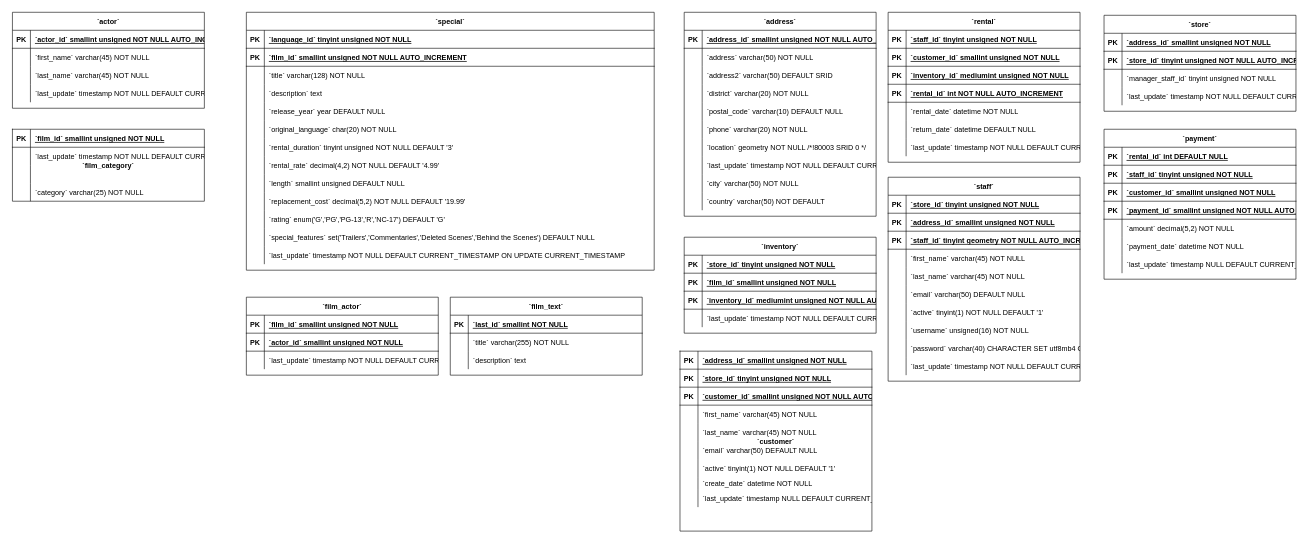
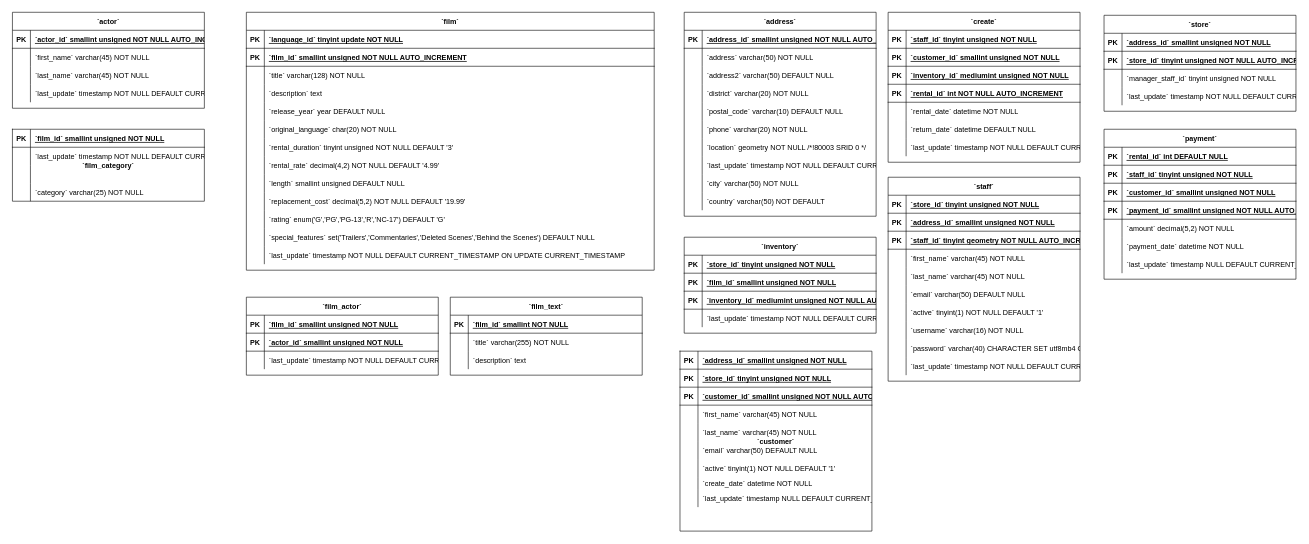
- <mxCell id="74" value="`special`" style="shape=table;startSize=30;container=1;collapsible=1;childLayout=tableLayout;fixedRows=1;rowLines=0;fontStyle=1;align=center;resizeLast=1;" vertex="1" parent="1"><mxGeometry x="410" y="20" width="680" height="430" as="geometry" /></mxCell>
+ <mxCell id="74" value="`film`" style="shape=table;startSize=30;container=1;collapsible=1;childLayout=tableLayout;fixedRows=1;rowLines=0;fontStyle=1;align=center;resizeLast=1;" vertex="1" parent="1"><mxGeometry x="410" y="20" width="680" height="430" as="geometry" /></mxCell>
- <mxCell id="182" value="`rental`" style="shape=table;startSize=30;container=1;collapsible=1;childLayout=tableLayout;fixedRows=1;rowLines=0;fontStyle=1;align=center;resizeLast=1;" vertex="1" parent="1"><mxGeometry x="1480" y="20" width="320" height="250" as="geometry"><mxRectangle x="-1720" y="270" width="70" height="30" as="alternateBounds" /></mxGeometry></mxCell>
+ <mxCell id="182" value="`create`" style="shape=table;startSize=30;container=1;collapsible=1;childLayout=tableLayout;fixedRows=1;rowLines=0;fontStyle=1;align=center;resizeLast=1;" vertex="1" parent="1"><mxGeometry x="1480" y="20" width="320" height="250" as="geometry"><mxRectangle x="-1720" y="270" width="70" height="30" as="alternateBounds" /></mxGeometry></mxCell>
- <mxCell id="77" value="`language_id` tinyint unsigned NOT NULL" style="shape=partialRectangle;overflow=hidden;connectable=0;fillColor=none;align=left;top=0;left=0;bottom=0;right=0;spacingLeft=6;fontStyle=5;" vertex="1" parent="75"><mxGeometry x="30" width="650" height="30" as="geometry"><mxRectangle width="650" height="30" as="alternateBounds" /></mxGeometry></mxCell>
+ <mxCell id="77" value="`language_id` tinyint update NOT NULL" style="shape=partialRectangle;overflow=hidden;connectable=0;fillColor=none;align=left;top=0;left=0;bottom=0;right=0;spacingLeft=6;fontStyle=5;" vertex="1" parent="75"><mxGeometry x="30" width="650" height="30" as="geometry"><mxRectangle width="650" height="30" as="alternateBounds" /></mxGeometry></mxCell>
- <mxCell id="24" value="`address2` varchar(50) DEFAULT SRID" style="shape=partialRectangle;overflow=hidden;connectable=0;fillColor=none;align=left;top=0;left=0;bottom=0;right=0;spacingLeft=6;" vertex="1" parent="22"><mxGeometry x="30" width="290" height="30" as="geometry"><mxRectangle width="290" height="30" as="alternateBounds" /></mxGeometry></mxCell>
+ <mxCell id="24" value="`address2` varchar(50) DEFAULT NULL" style="shape=partialRectangle;overflow=hidden;connectable=0;fillColor=none;align=left;top=0;left=0;bottom=0;right=0;spacingLeft=6;" vertex="1" parent="22"><mxGeometry x="30" width="290" height="30" as="geometry"><mxRectangle width="290" height="30" as="alternateBounds" /></mxGeometry></mxCell>
- <mxCell id="140" value="`last_id` smallint NOT NULL" style="shape=partialRectangle;overflow=hidden;connectable=0;fillColor=none;align=left;top=0;left=0;bottom=0;right=0;spacingLeft=6;fontStyle=5;" vertex="1" parent="138"><mxGeometry x="30" width="290" height="30" as="geometry"><mxRectangle width="290" height="30" as="alternateBounds" /></mxGeometry></mxCell>
+ <mxCell id="140" value="`film_id` smallint NOT NULL" style="shape=partialRectangle;overflow=hidden;connectable=0;fillColor=none;align=left;top=0;left=0;bottom=0;right=0;spacingLeft=6;fontStyle=5;" vertex="1" parent="138"><mxGeometry x="30" width="290" height="30" as="geometry"><mxRectangle width="290" height="30" as="alternateBounds" /></mxGeometry></mxCell>
- <mxCell id="228" value="`username` unsigned(16) NOT NULL" style="shape=partialRectangle;overflow=hidden;connectable=0;fillColor=none;align=left;top=0;left=0;bottom=0;right=0;spacingLeft=6;" vertex="1" parent="226"><mxGeometry x="30" width="290" height="30" as="geometry"><mxRectangle width="290" height="30" as="alternateBounds" /></mxGeometry></mxCell>
+ <mxCell id="228" value="`username` varchar(16) NOT NULL" style="shape=partialRectangle;overflow=hidden;connectable=0;fillColor=none;align=left;top=0;left=0;bottom=0;right=0;spacingLeft=6;" vertex="1" parent="226"><mxGeometry x="30" width="290" height="30" as="geometry"><mxRectangle width="290" height="30" as="alternateBounds" /></mxGeometry></mxCell>
